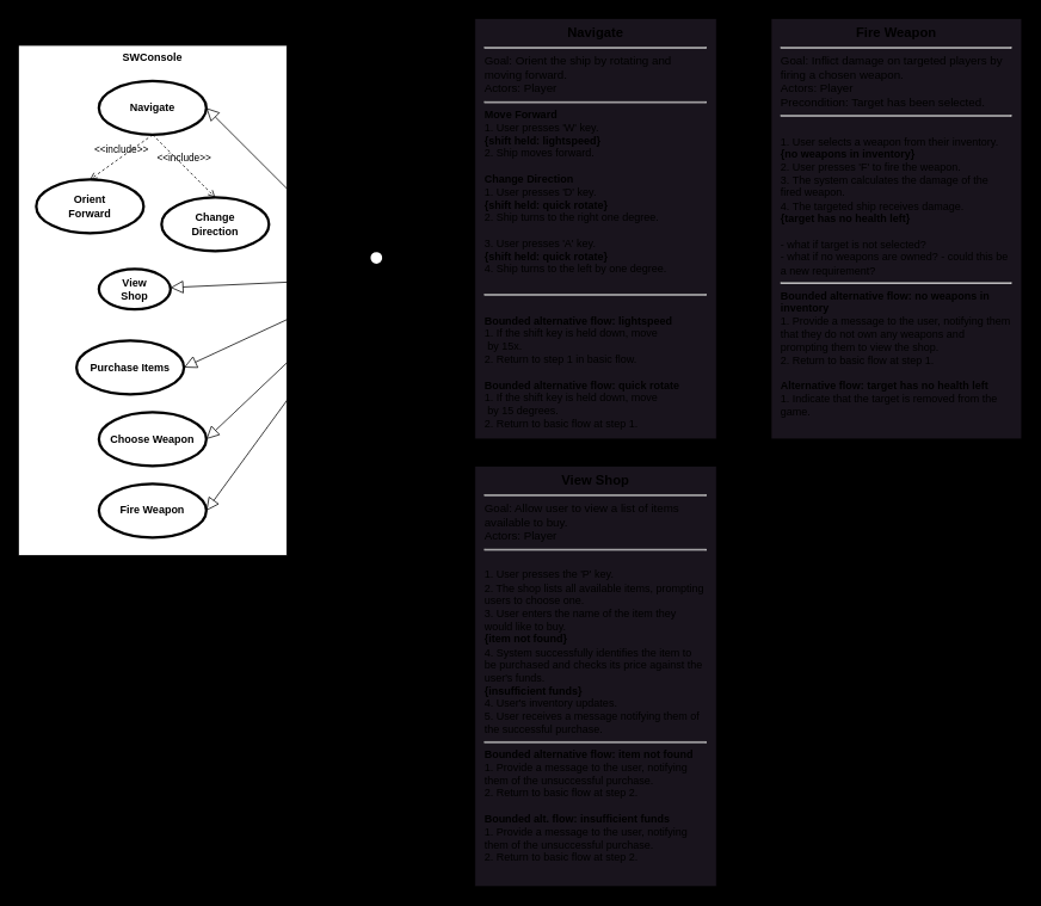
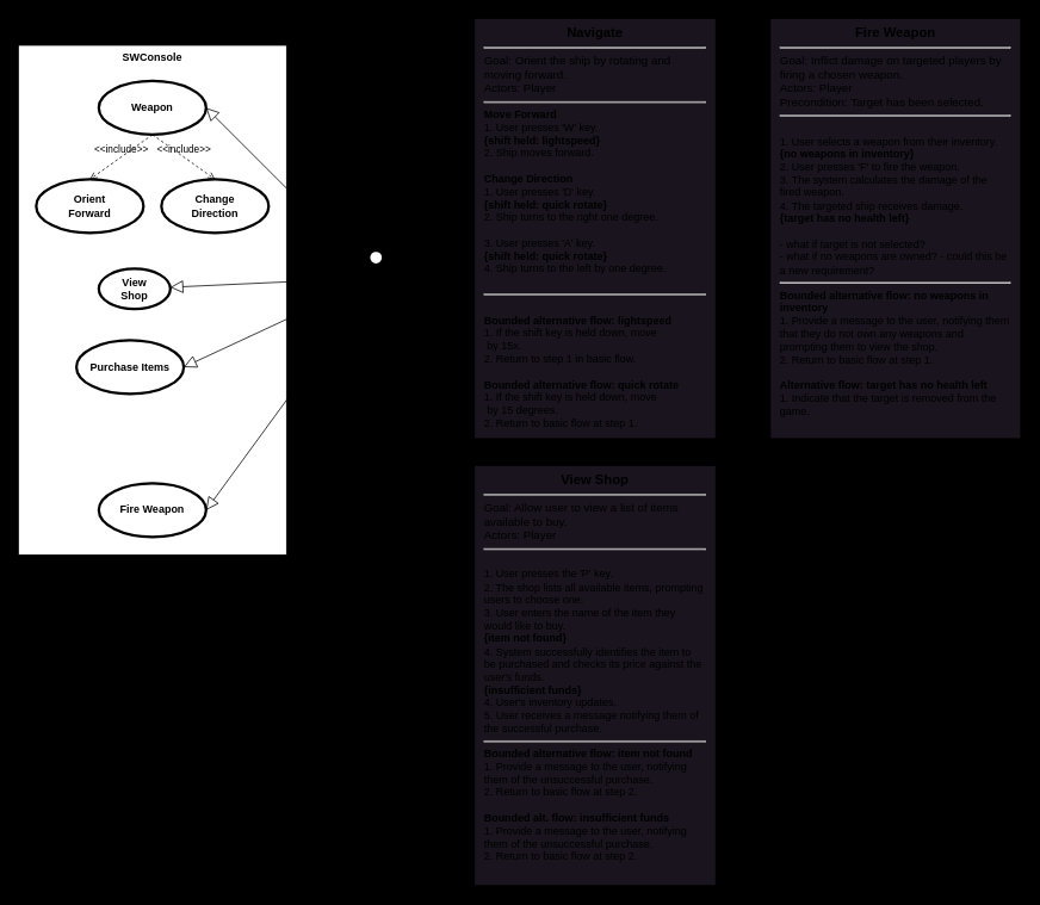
- <mxCell id="7" value="Navigate" style="shape=ellipse;html=1;strokeWidth=3;fontStyle=1;whiteSpace=wrap;align=center;perimeter=ellipsePerimeter;" vertex="1" parent="1"><mxGeometry x="110" y="90" width="120" height="60" as="geometry" /></mxCell>
+ <mxCell id="7" value="Weapon" style="shape=ellipse;html=1;strokeWidth=3;fontStyle=1;whiteSpace=wrap;align=center;perimeter=ellipsePerimeter;" vertex="1" parent="1"><mxGeometry x="110" y="90" width="120" height="60" as="geometry" /></mxCell>
- <mxCell id="4" value="Change &lt;br&gt;Direction" style="shape=ellipse;html=1;strokeWidth=3;fontStyle=1;whiteSpace=wrap;align=center;perimeter=ellipsePerimeter;" vertex="1" parent="1"><mxGeometry x="180" y="220" width="120" height="60" as="geometry" /></mxCell>
+ <mxCell id="4" value="Change &lt;br&gt;Direction" style="shape=ellipse;html=1;strokeWidth=3;fontStyle=1;whiteSpace=wrap;align=center;perimeter=ellipsePerimeter;" vertex="1" parent="1"><mxGeometry x="180" y="200" width="120" height="60" as="geometry" /></mxCell>
- <mxCell id="17" value="" style="edgeStyle=none;html=1;endArrow=block;endFill=0;endSize=12;verticalAlign=bottom;exitX=0.5;exitY=0.5;exitDx=0;exitDy=0;exitPerimeter=0;entryX=1;entryY=0.5;entryDx=0;entryDy=0;" edge="1" parent="1" source="13" target="9"><mxGeometry width="160" relative="1" as="geometry"><mxPoint x="340" y="300" as="sourcePoint" /><mxPoint x="500" y="300" as="targetPoint" /></mxGeometry></mxCell>
- <mxCell id="9" value="Choose Weapon" style="shape=ellipse;html=1;strokeWidth=3;fontStyle=1;whiteSpace=wrap;align=center;perimeter=ellipsePerimeter;" vertex="1" parent="1"><mxGeometry x="110" y="460" width="120" height="60" as="geometry" /></mxCell>
